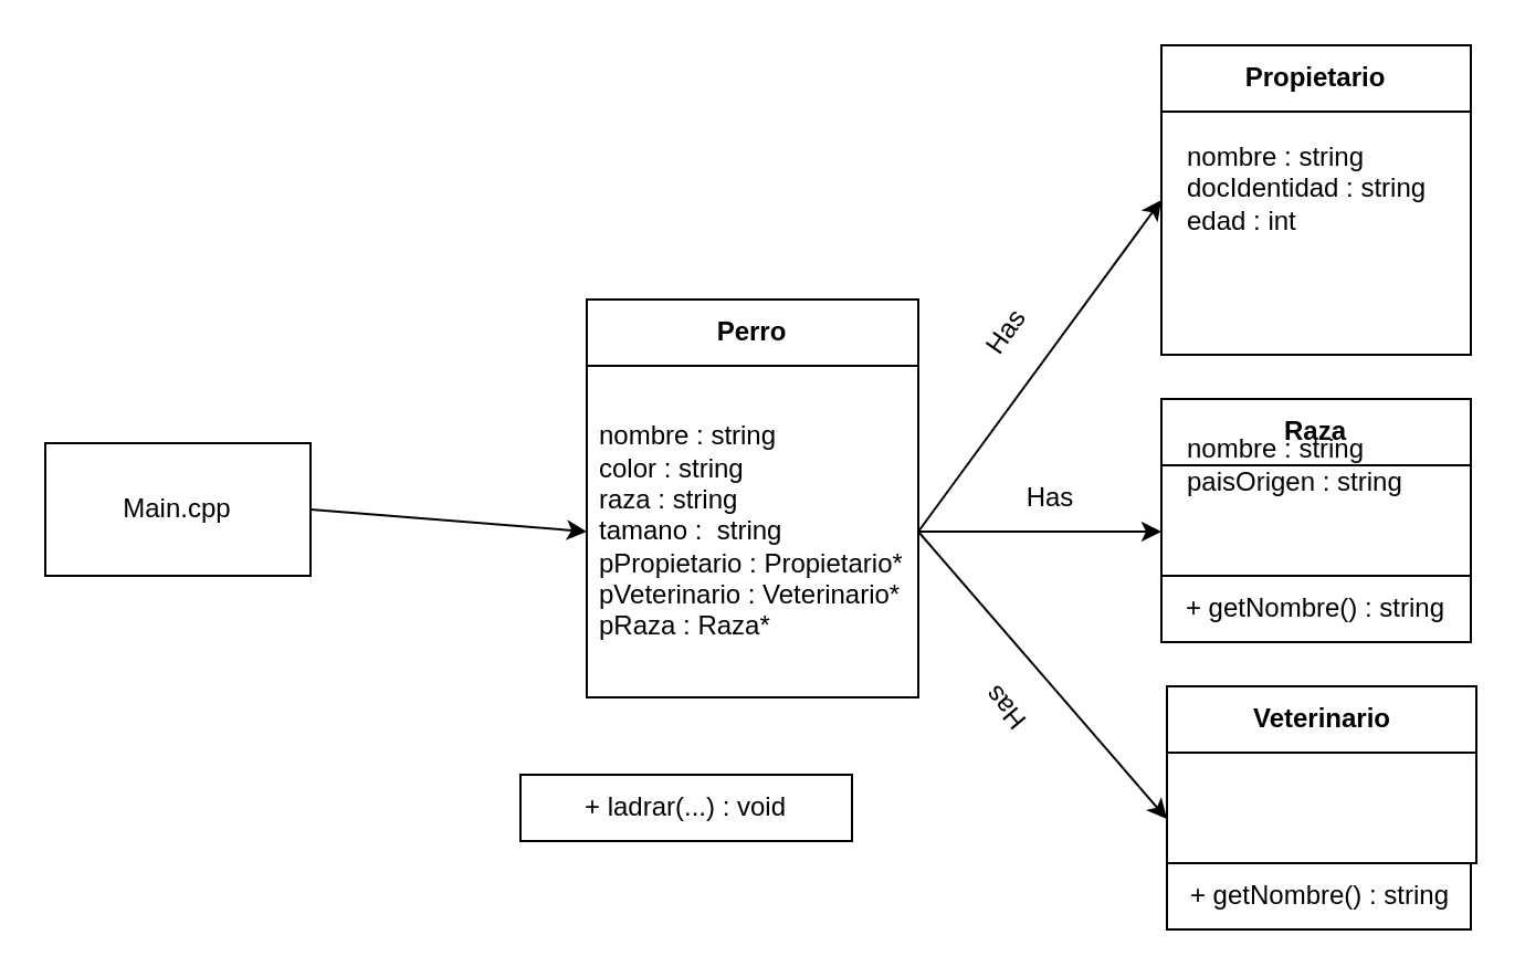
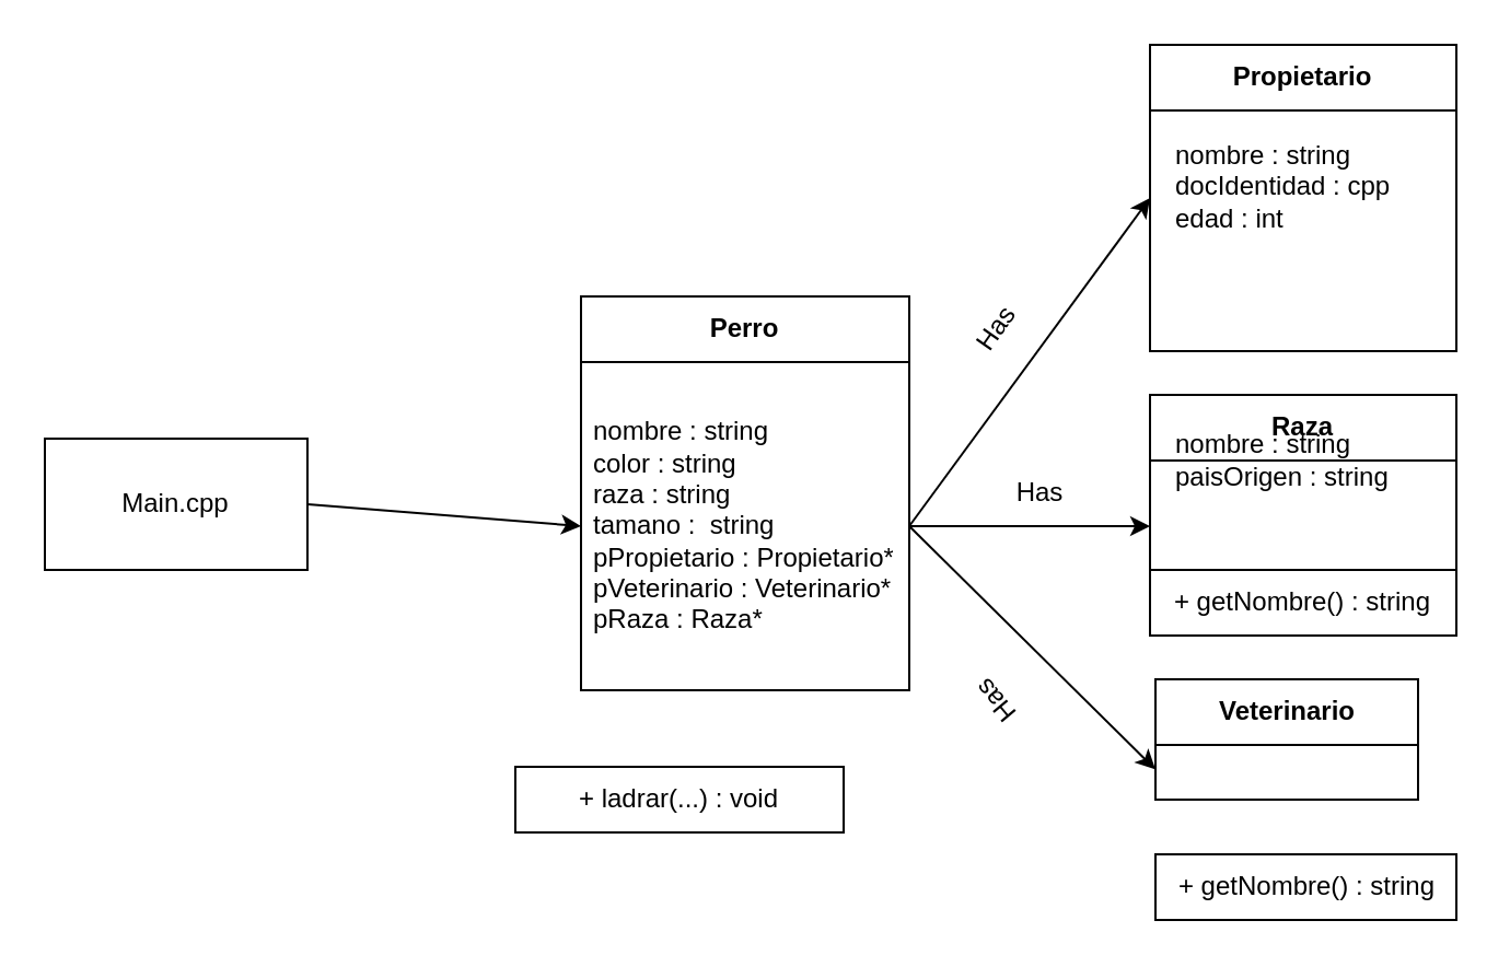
- <mxCell id="12" value="nombre : string&lt;br&gt;docIdentidad : string&lt;br&gt;edad : int&amp;nbsp;" style="text;html=1;align=left;verticalAlign=middle;resizable=0;points=[];autosize=1;strokeColor=none;fillColor=none;" parent="11" vertex="1"><mxGeometry x="10" y="35" width="130" height="60" as="geometry" /></mxCell>
+ <mxCell id="12" value="nombre : string&lt;br&gt;docIdentidad : cpp&lt;br&gt;edad : int&amp;nbsp;" style="text;html=1;align=left;verticalAlign=middle;resizable=0;points=[];autosize=1;strokeColor=none;fillColor=none;" parent="11" vertex="1"><mxGeometry x="10" y="35" width="130" height="60" as="geometry" /></mxCell>
- <mxCell id="16" value="Veterinario" style="swimlane;whiteSpace=wrap;html=1;startSize=30;" parent="10" vertex="1"><mxGeometry x="2.5" y="290" width="140" height="80" as="geometry" /></mxCell>
+ <mxCell id="16" value="Veterinario" style="swimlane;whiteSpace=wrap;html=1;startSize=30;" parent="10" vertex="1"><mxGeometry x="2.5" y="290" width="120" height="55" as="geometry" /></mxCell>
